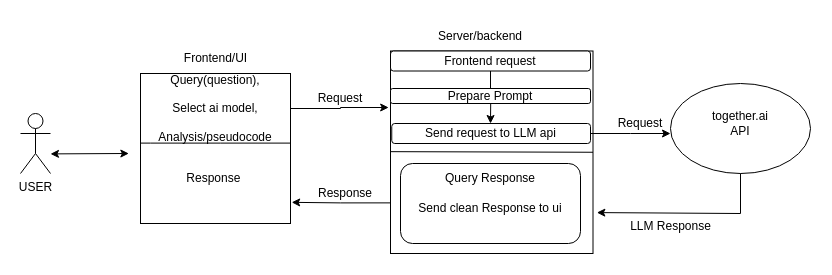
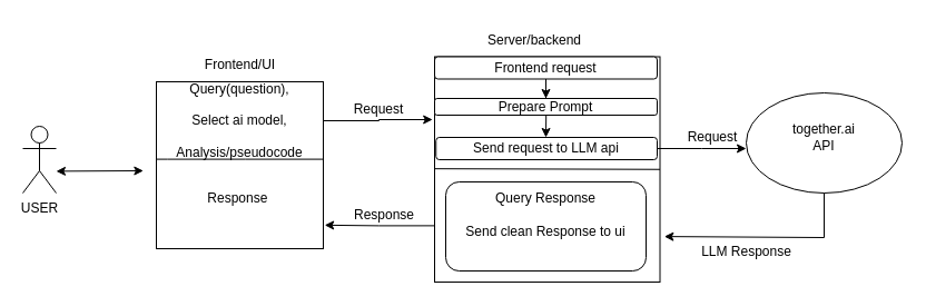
- <mxCell id="13" style="edgeStyle=orthogonalEdgeStyle;rounded=0;orthogonalLoop=1;jettySize=auto;html=1;exitX=0.5;exitY=1;exitDx=0;exitDy=0;endArrow=none;" edge="1" parent="1" source="14" target="15"><mxGeometry relative="1" as="geometry" /></mxCell>
+ <mxCell id="13" style="edgeStyle=orthogonalEdgeStyle;rounded=0;orthogonalLoop=1;jettySize=auto;html=1;exitX=0.5;exitY=1;exitDx=0;exitDy=0;" edge="1" parent="1" source="14" target="15"><mxGeometry relative="1" as="geometry" /></mxCell>
